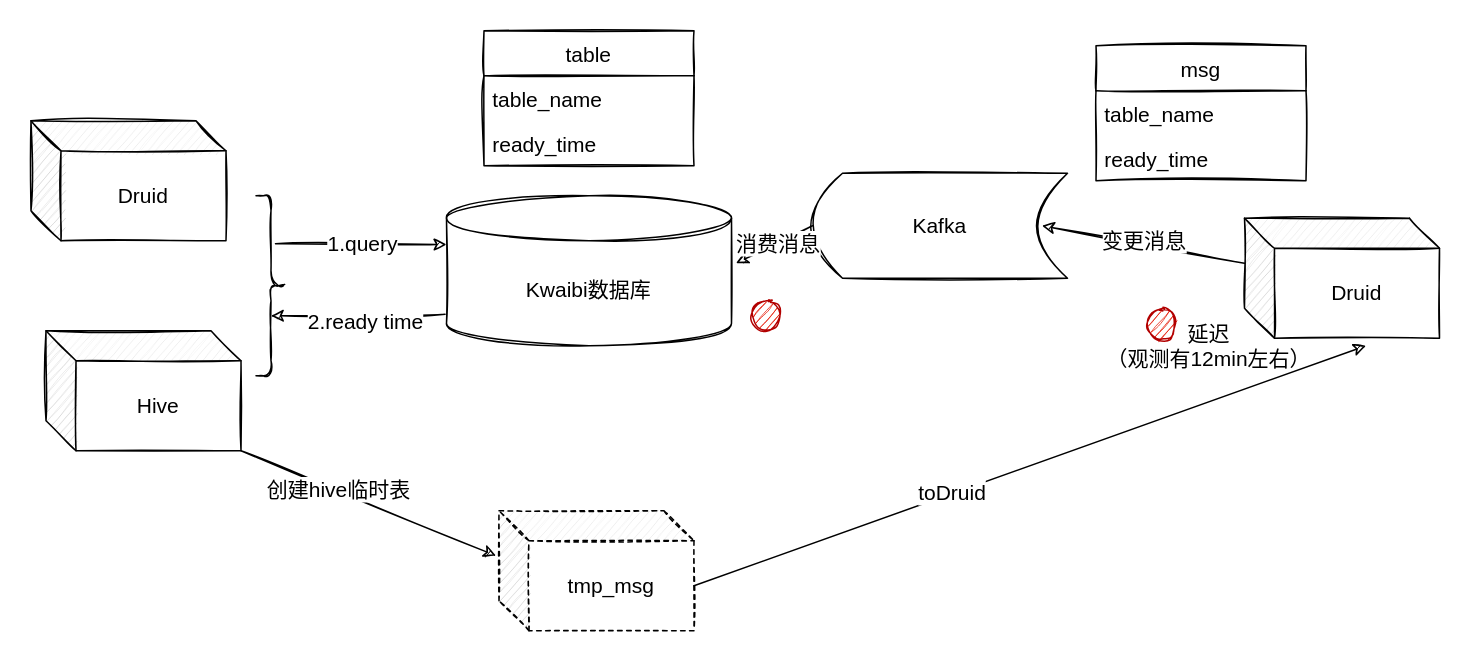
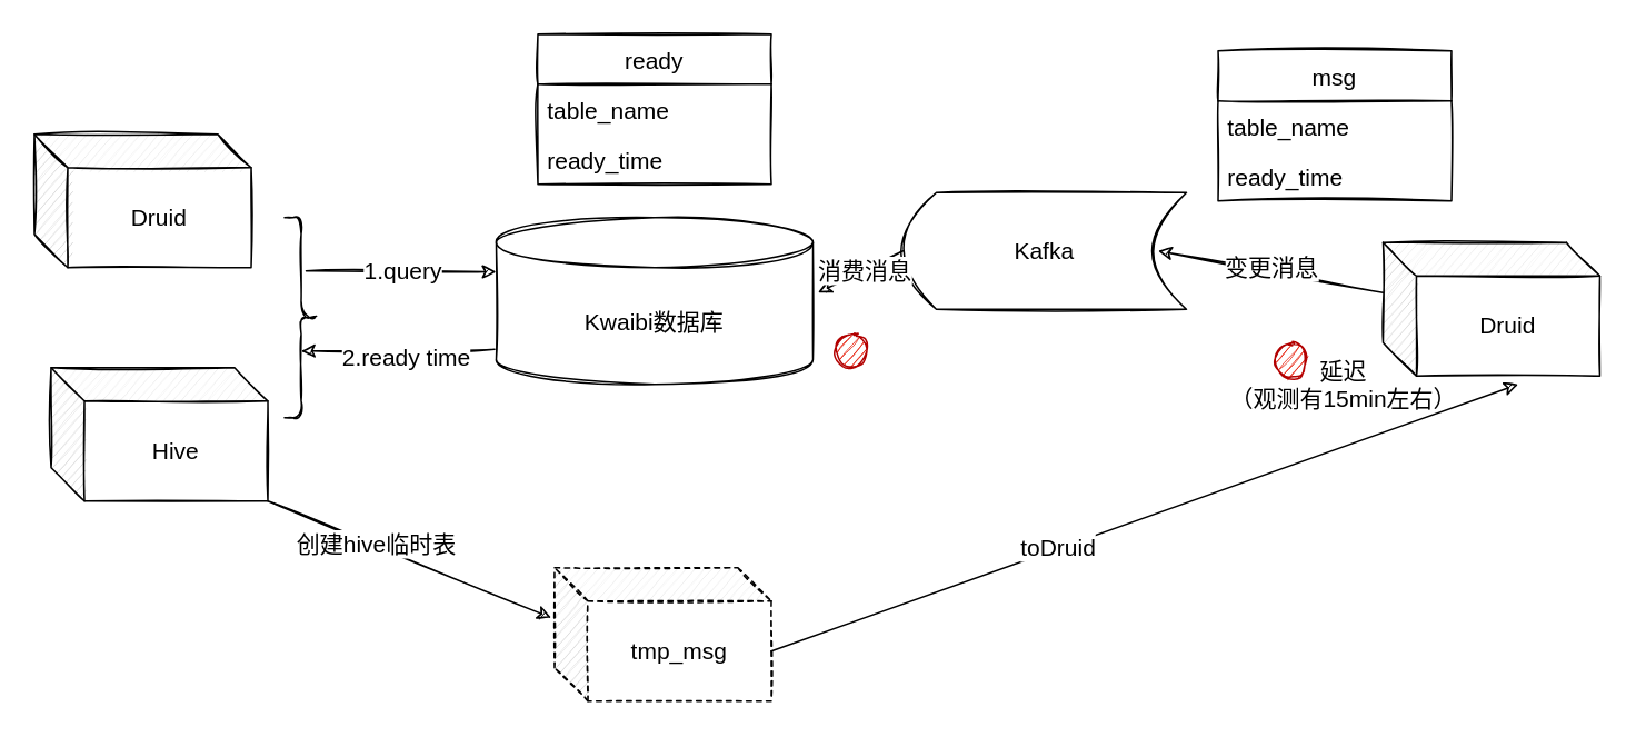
- <mxCell id="5" value="table" style="swimlane;fontStyle=0;childLayout=stackLayout;horizontal=1;startSize=30;horizontalStack=0;resizeParent=1;resizeParentMax=0;resizeLast=0;collapsible=1;marginBottom=0;fontSize=14;sketch=1;" parent="1" vertex="1"><mxGeometry x="322" y="20" width="140" height="90" as="geometry" /></mxCell>
+ <mxCell id="5" value="ready" style="swimlane;fontStyle=0;childLayout=stackLayout;horizontal=1;startSize=30;horizontalStack=0;resizeParent=1;resizeParentMax=0;resizeLast=0;collapsible=1;marginBottom=0;fontSize=14;sketch=1;" parent="1" vertex="1"><mxGeometry x="322" y="20" width="140" height="90" as="geometry" /></mxCell>
- <mxCell id="24" value="延迟&lt;br&gt;（观测有12min左右）" style="text;html=1;align=center;verticalAlign=middle;resizable=0;points=[];autosize=1;strokeColor=none;fillColor=none;fontSize=14;sketch=1;" parent="1" vertex="1"><mxGeometry x="730" y="210" width="150" height="40" as="geometry" /></mxCell>
+ <mxCell id="24" value="延迟&lt;br&gt;（观测有15min左右）" style="text;html=1;align=center;verticalAlign=middle;resizable=0;points=[];autosize=1;strokeColor=none;fillColor=none;fontSize=14;sketch=1;" parent="1" vertex="1"><mxGeometry x="730" y="210" width="150" height="40" as="geometry" /></mxCell>
